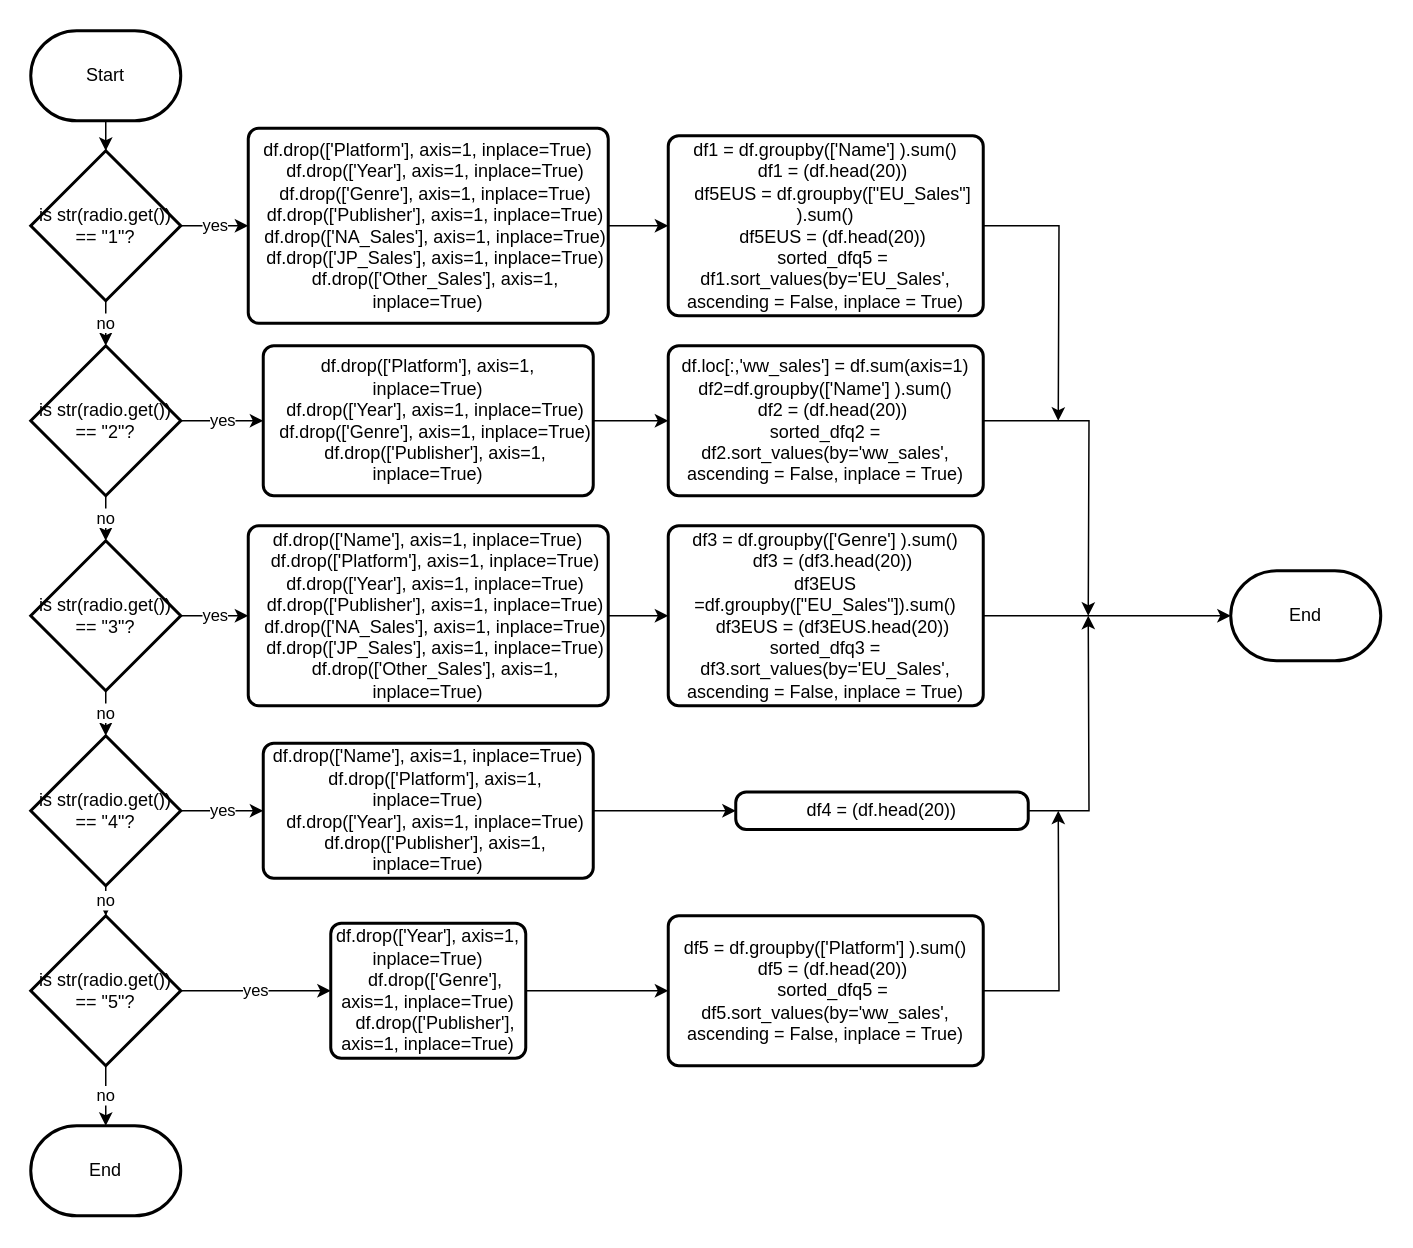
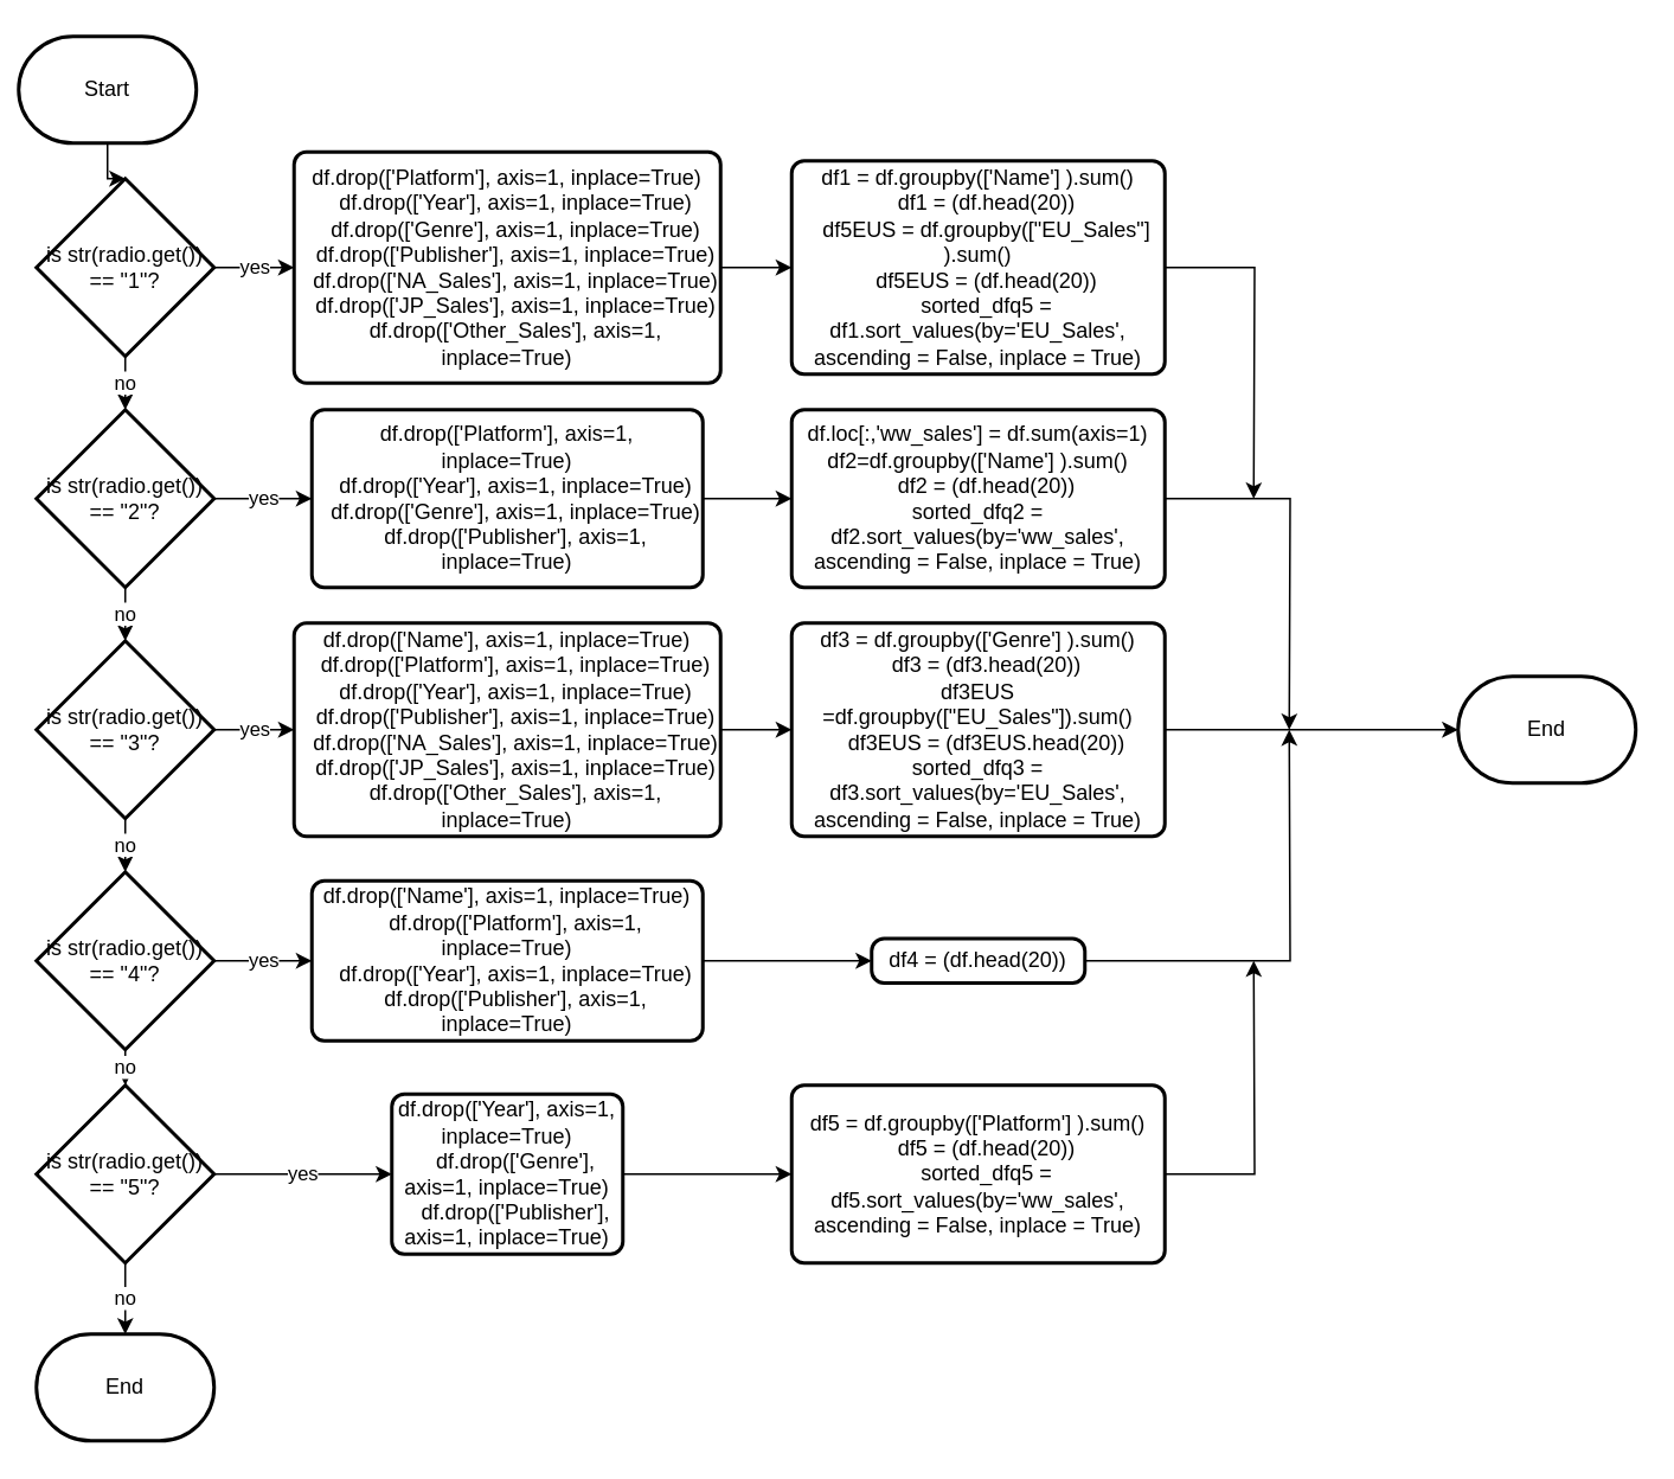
- <mxCell id="3" value="Start" style="strokeWidth=2;html=1;shape=mxgraph.flowchart.terminator;whiteSpace=wrap;" parent="1" vertex="1"><mxGeometry x="20" y="20" width="100" height="60" as="geometry" /></mxCell>
+ <mxCell id="3" value="Start" style="strokeWidth=2;html=1;shape=mxgraph.flowchart.terminator;whiteSpace=wrap;" parent="1" vertex="1"><mxGeometry x="10" y="20" width="100" height="60" as="geometry" /></mxCell>
- <mxCell id="37" value="df4 = (df.head(20))" style="rounded=1;whiteSpace=wrap;html=1;absoluteArcSize=1;arcSize=14;strokeWidth=2;" vertex="1" parent="1"><mxGeometry x="490" y="527.5" width="195" height="25" as="geometry" /></mxCell>
+ <mxCell id="37" value="df4 = (df.head(20))" style="rounded=1;whiteSpace=wrap;html=1;absoluteArcSize=1;arcSize=14;strokeWidth=2;" vertex="1" parent="1"><mxGeometry x="490" y="527.5" width="120" height="25" as="geometry" /></mxCell>
